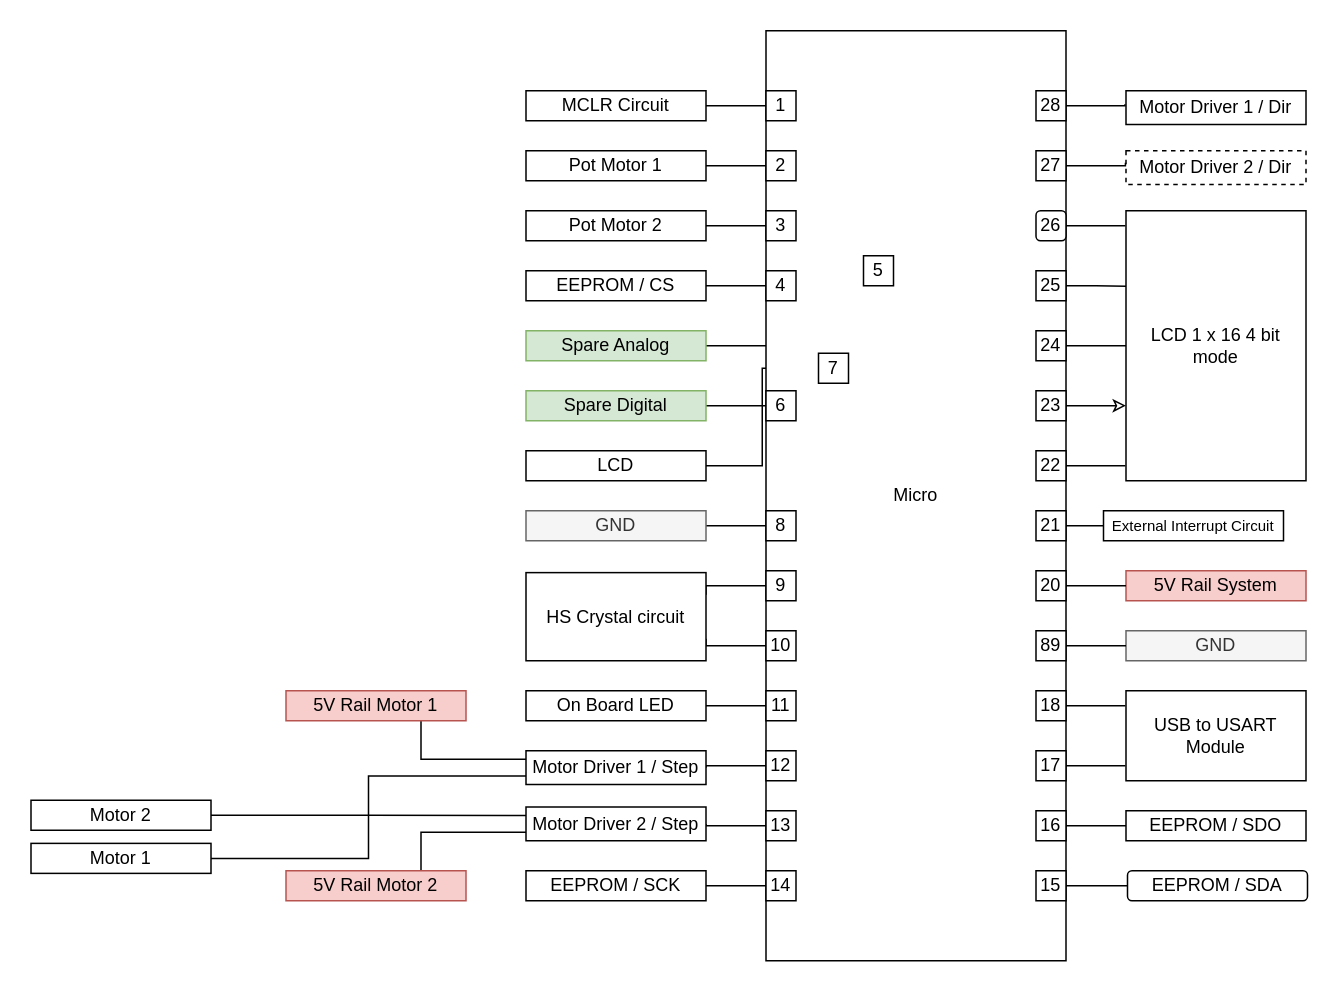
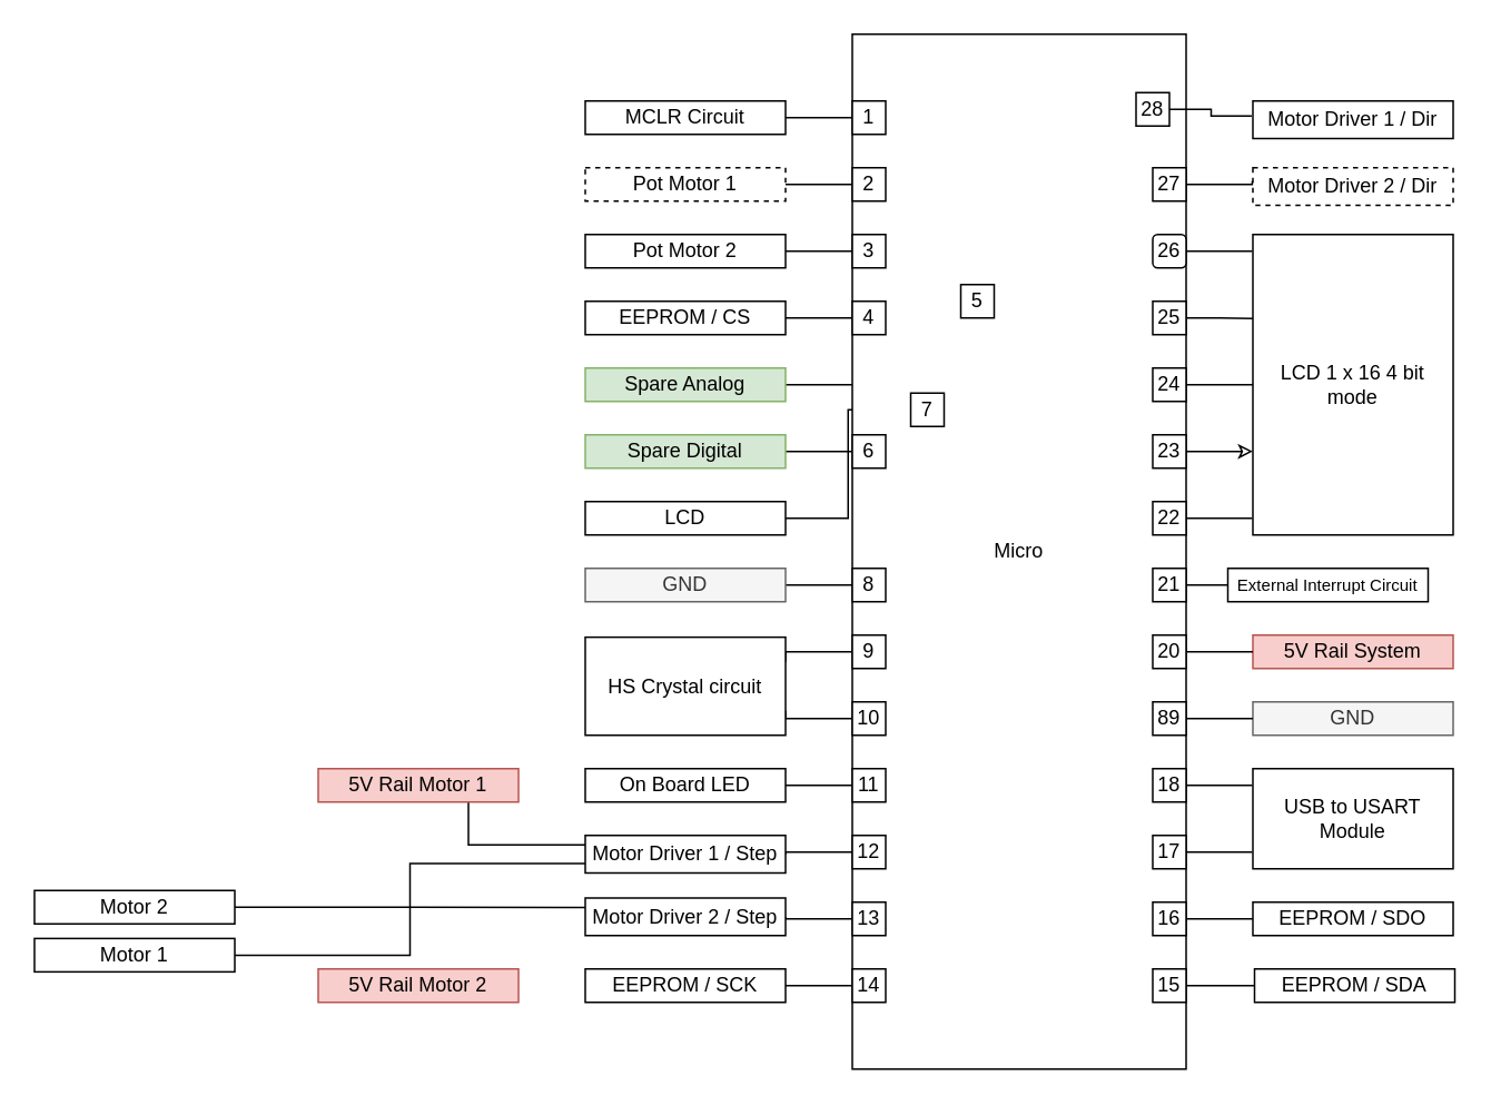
- <mxCell id="60" value="28" style="whiteSpace=wrap;html=1;aspect=fixed;" vertex="1" parent="44"><mxGeometry x="180" y="40" width="20" height="20" as="geometry" /></mxCell>
+ <mxCell id="60" value="28" style="whiteSpace=wrap;html=1;aspect=fixed;" vertex="1" parent="44"><mxGeometry x="170" y="35" width="20" height="20" as="geometry" /></mxCell>
- <mxCell id="16" value="Pot Motor 1" style="rounded=0;whiteSpace=wrap;html=1;" vertex="1" parent="1"><mxGeometry x="350" y="100" width="120" height="20" as="geometry" /></mxCell>
+ <mxCell id="16" value="Pot Motor 1" style="rounded=0;whiteSpace=wrap;html=1;dashed=1;" vertex="1" parent="1"><mxGeometry x="350" y="100" width="120" height="20" as="geometry" /></mxCell>
- <mxCell id="11" style="edgeStyle=orthogonalEdgeStyle;rounded=0;orthogonalLoop=1;jettySize=auto;html=1;exitX=0.75;exitY=0;exitDx=0;exitDy=0;entryX=0;entryY=0.75;entryDx=0;entryDy=0;endArrow=none;endFill=0;fontSize=10;" edge="1" parent="1" source="12" target="29"><mxGeometry relative="1" as="geometry" /></mxCell>
- <mxCell id="20" value="EEPROM / SDA" style="whiteSpace=wrap;html=1;rounded=1;" vertex="1" parent="1"><mxGeometry x="751" y="580" width="120" height="20" as="geometry" /></mxCell>
+ <mxCell id="20" value="EEPROM / SDA" style="rounded=0;whiteSpace=wrap;html=1;" vertex="1" parent="1"><mxGeometry x="751" y="580" width="120" height="20" as="geometry" /></mxCell>
